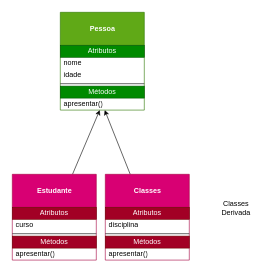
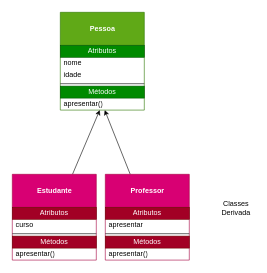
- <mxCell id="10" value="&lt;br&gt;&lt;b&gt;Classes&lt;br&gt;&lt;br&gt;&lt;/b&gt;" style="swimlane;fontStyle=0;align=center;verticalAlign=top;childLayout=stackLayout;horizontal=1;startSize=55;horizontalStack=0;resizeParent=1;resizeParentMax=0;resizeLast=0;collapsible=0;marginBottom=0;html=1;fillColor=#d80073;fontColor=#ffffff;strokeColor=#A50040;" vertex="1" parent="1"><mxGeometry x="175" y="290" width="140" height="143" as="geometry" /></mxCell>
+ <mxCell id="10" value="&lt;br&gt;&lt;b&gt;Professor&lt;br&gt;&lt;br&gt;&lt;/b&gt;" style="swimlane;fontStyle=0;align=center;verticalAlign=top;childLayout=stackLayout;horizontal=1;startSize=55;horizontalStack=0;resizeParent=1;resizeParentMax=0;resizeLast=0;collapsible=0;marginBottom=0;html=1;fillColor=#d80073;fontColor=#ffffff;strokeColor=#A50040;" vertex="1" parent="1"><mxGeometry x="175" y="290" width="140" height="143" as="geometry" /></mxCell>
- <mxCell id="12" value="disciplina" style="text;html=1;strokeColor=none;fillColor=none;align=left;verticalAlign=middle;spacingLeft=4;spacingRight=4;overflow=hidden;rotatable=0;points=[[0,0.5],[1,0.5]];portConstraint=eastwest;" vertex="1" parent="10"><mxGeometry y="75" width="140" height="20" as="geometry" /></mxCell>
+ <mxCell id="12" value="apresentar" style="text;html=1;strokeColor=none;fillColor=none;align=left;verticalAlign=middle;spacingLeft=4;spacingRight=4;overflow=hidden;rotatable=0;points=[[0,0.5],[1,0.5]];portConstraint=eastwest;" vertex="1" parent="10"><mxGeometry y="75" width="140" height="20" as="geometry" /></mxCell>
